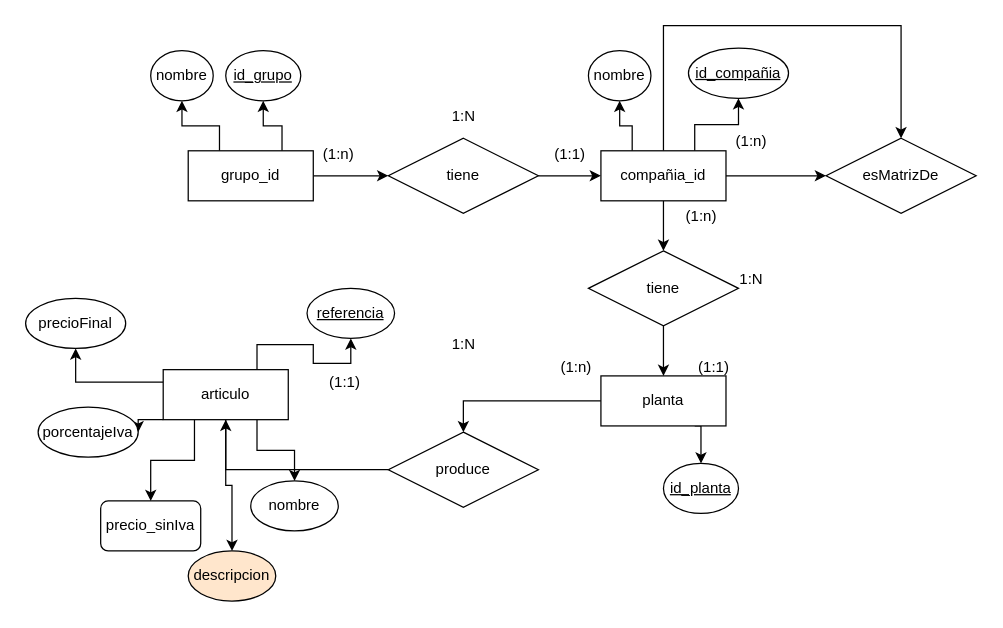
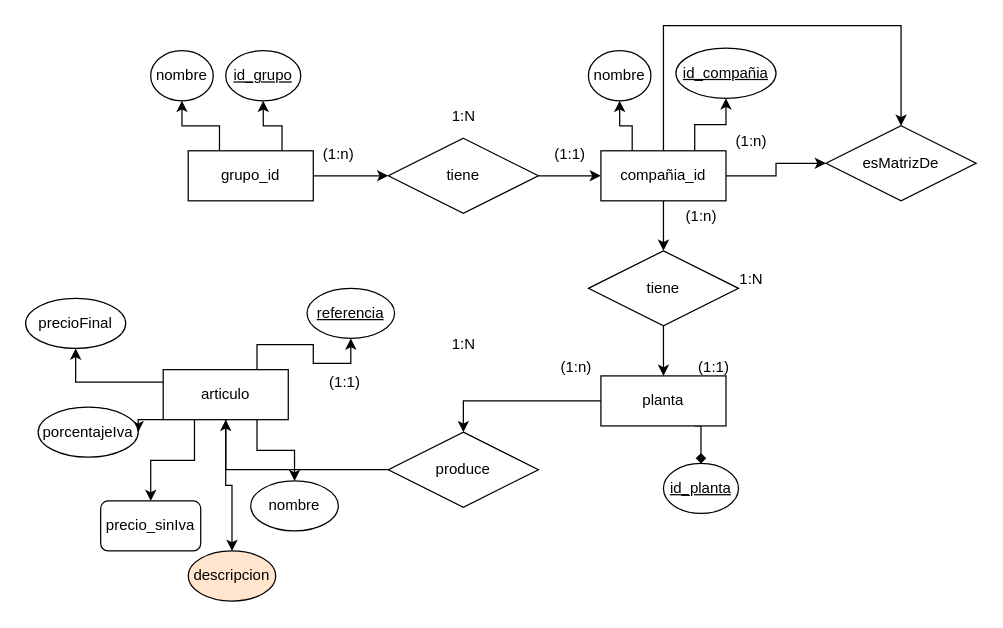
- <mxCell id="20" value="id_compañia" style="ellipse;whiteSpace=wrap;html=1;align=center;fontStyle=4;" vertex="1" parent="1"><mxGeometry x="550" y="38" width="80" height="40" as="geometry" /></mxCell>
+ <mxCell id="20" value="id_compañia" style="ellipse;whiteSpace=wrap;html=1;align=center;fontStyle=4;" vertex="1" parent="1"><mxGeometry x="540" y="38" width="80" height="40" as="geometry" /></mxCell>
- <mxCell id="21" value="esMatrizDe" style="shape=rhombus;perimeter=rhombusPerimeter;whiteSpace=wrap;html=1;align=center;" vertex="1" parent="1"><mxGeometry x="660" y="110" width="120" height="60" as="geometry" /></mxCell>
+ <mxCell id="21" value="esMatrizDe" style="shape=rhombus;perimeter=rhombusPerimeter;whiteSpace=wrap;html=1;align=center;" vertex="1" parent="1"><mxGeometry x="660" y="100" width="120" height="60" as="geometry" /></mxCell>
- <mxCell id="23" style="edgeStyle=orthogonalEdgeStyle;rounded=0;orthogonalLoop=1;jettySize=auto;html=1;exitX=0.75;exitY=1;exitDx=0;exitDy=0;entryX=0.5;entryY=0;entryDx=0;entryDy=0;" edge="1" parent="1" source="25" target="28"><mxGeometry relative="1" as="geometry"><mxPoint x="555.333" y="380" as="targetPoint" /></mxGeometry></mxCell>
+ <mxCell id="23" style="edgeStyle=orthogonalEdgeStyle;rounded=0;orthogonalLoop=1;jettySize=auto;html=1;exitX=0.75;exitY=1;exitDx=0;exitDy=0;entryX=0.5;entryY=0;entryDx=0;entryDy=0;endArrow=diamond;" edge="1" parent="1" source="25" target="28"><mxGeometry relative="1" as="geometry"><mxPoint x="555.333" y="380" as="targetPoint" /></mxGeometry></mxCell>
